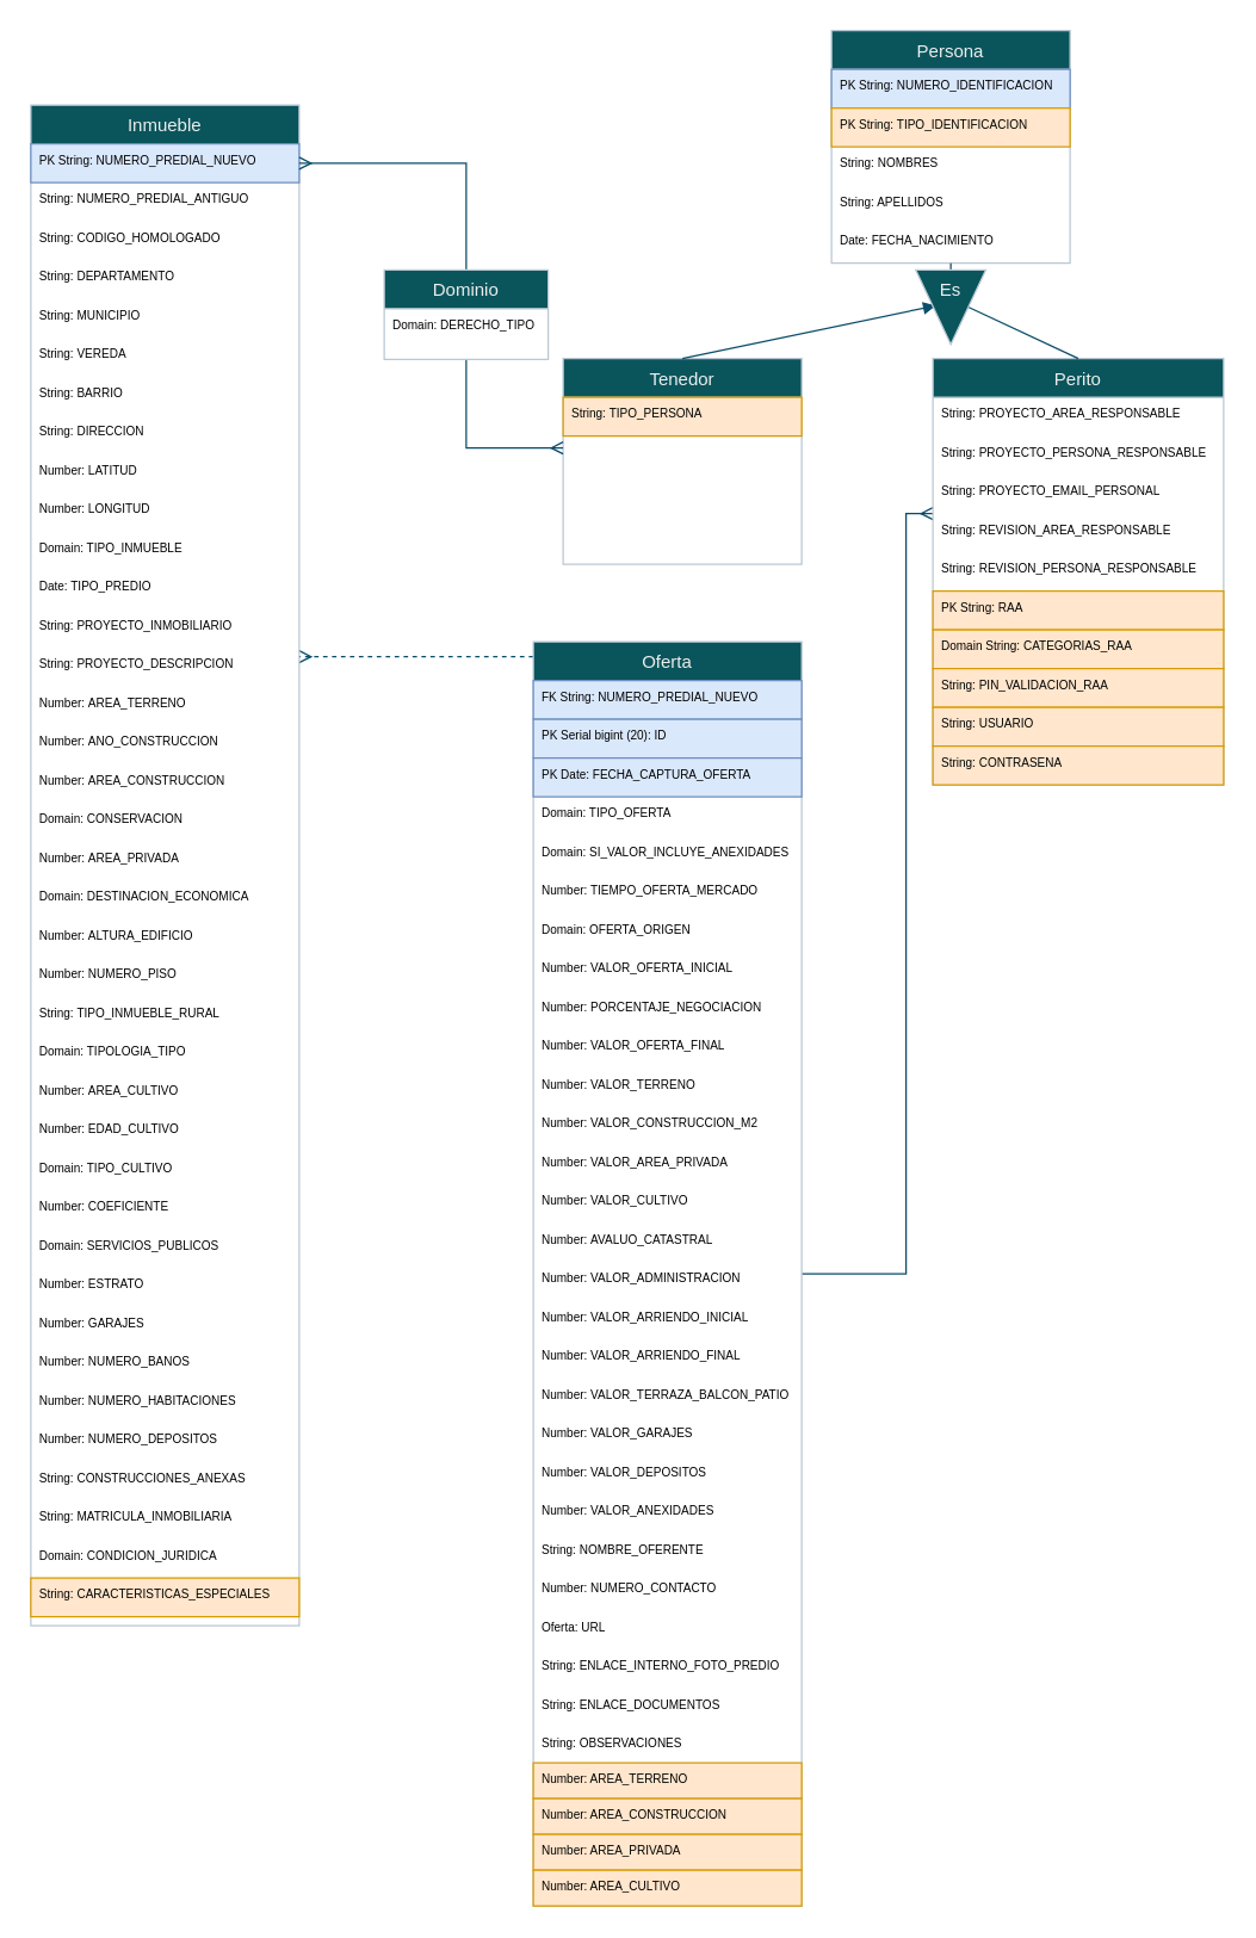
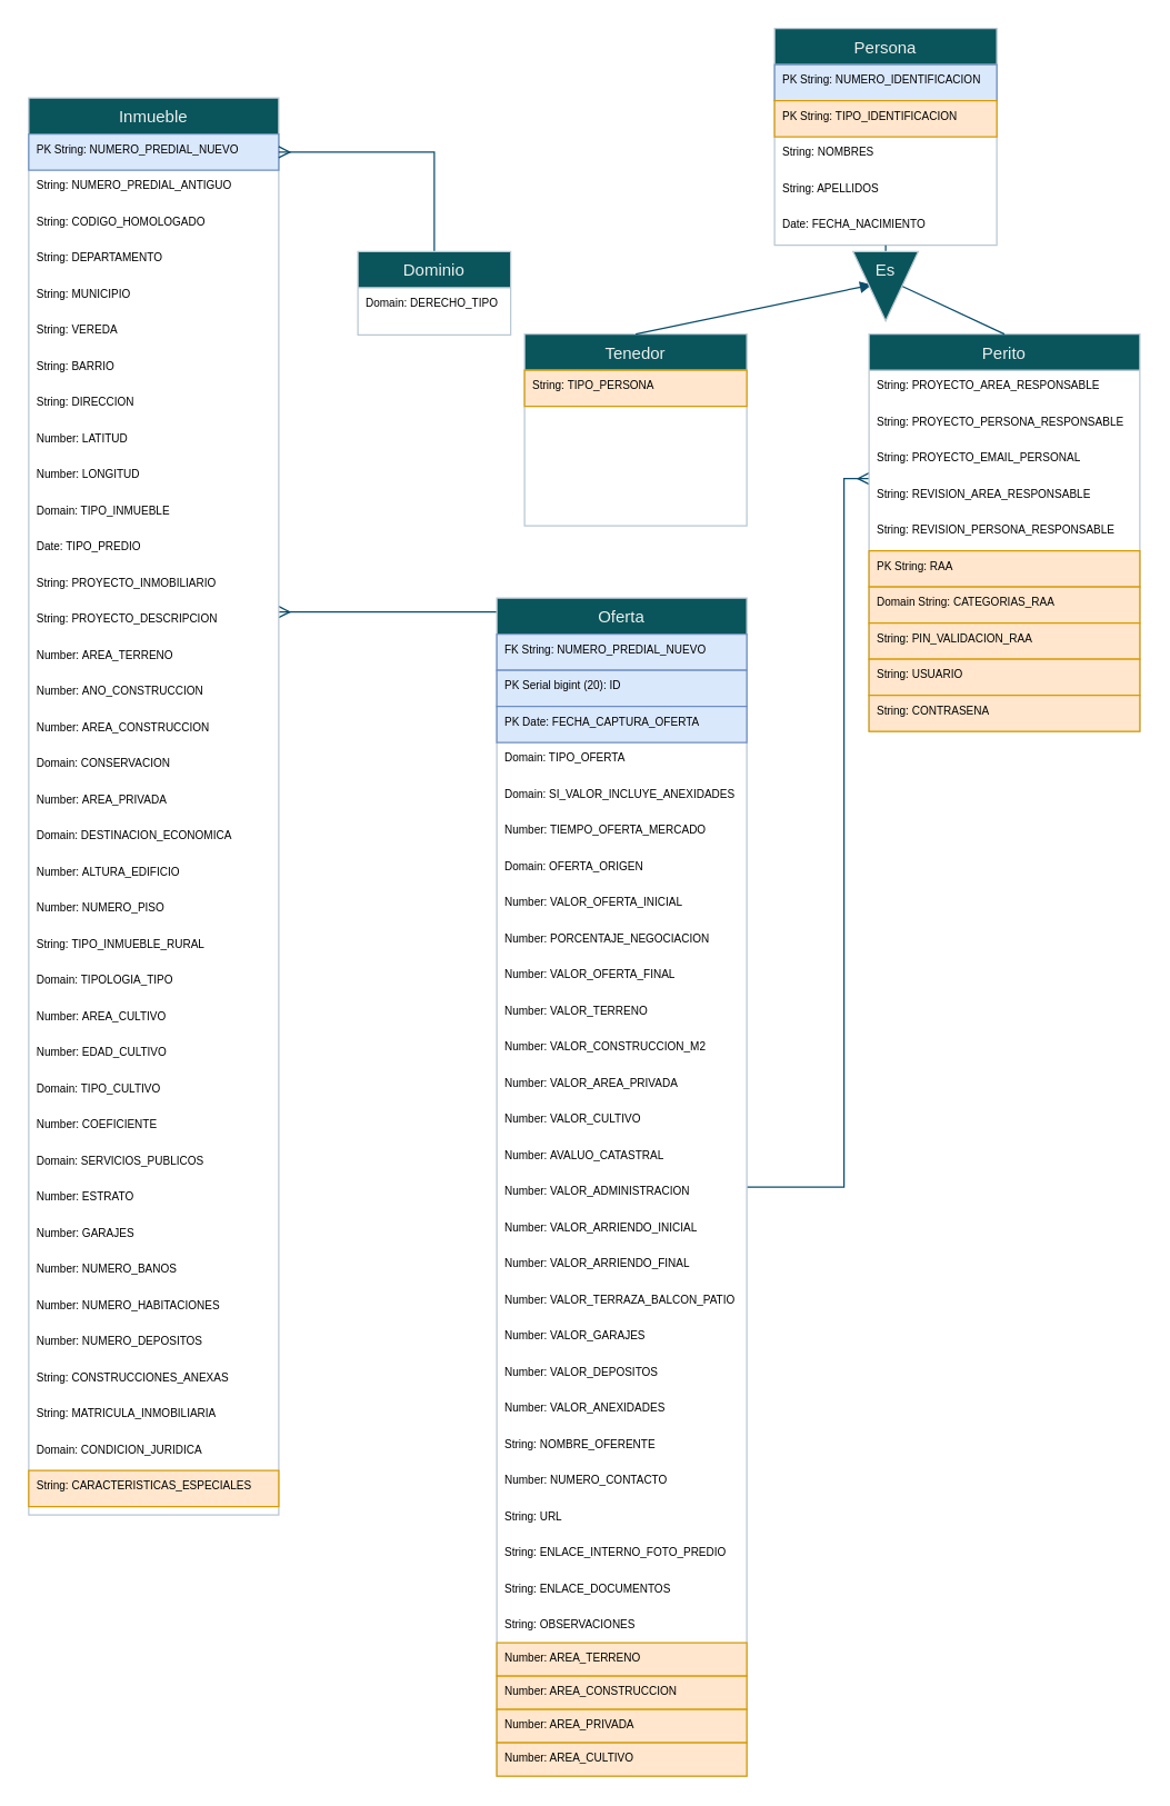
- <mxCell id="63" style="edgeStyle=orthogonalEdgeStyle;rounded=0;orthogonalLoop=1;jettySize=auto;html=1;strokeColor=#0B4D6A;fontColor=default;endArrow=ERmany;endFill=0;exitX=0.5;exitY=1;exitDx=0;exitDy=0;labelBackgroundColor=none;" parent="1" source="100" target="2" edge="1"><mxGeometry relative="1" as="geometry"><mxPoint x="377" y="305" as="targetPoint" /><Array as="points"><mxPoint x="312" y="300" /></Array></mxGeometry></mxCell>
- <mxCell id="22" style="edgeStyle=orthogonalEdgeStyle;rounded=0;orthogonalLoop=1;jettySize=auto;html=1;strokeColor=#0B4D6A;endArrow=ERmany;endFill=0;labelBackgroundColor=none;fontColor=default;dashed=1;" parent="1" source="66" target="23" edge="1"><mxGeometry relative="1" as="geometry"><mxPoint x="237" y="450" as="targetPoint" /><mxPoint x="397" y="440" as="sourcePoint" /><Array as="points"><mxPoint x="317" y="440" /><mxPoint x="317" y="440" /></Array></mxGeometry></mxCell>
+ <mxCell id="22" style="edgeStyle=orthogonalEdgeStyle;rounded=0;orthogonalLoop=1;jettySize=auto;html=1;strokeColor=#0B4D6A;endArrow=ERmany;endFill=0;labelBackgroundColor=none;fontColor=default;" parent="1" source="66" target="23" edge="1"><mxGeometry relative="1" as="geometry"><mxPoint x="237" y="450" as="targetPoint" /><mxPoint x="397" y="440" as="sourcePoint" /><Array as="points"><mxPoint x="317" y="440" /><mxPoint x="317" y="440" /></Array></mxGeometry></mxCell>
- <mxCell id="91" value="Oferta: URL" style="text;align=left;verticalAlign=top;spacingLeft=4;spacingRight=4;overflow=hidden;rotatable=0;points=[[0,0.5],[1,0.5]];portConstraint=eastwest;labelBackgroundColor=none;fontColor=#000000;fontSize=8;" parent="66" vertex="1"><mxGeometry y="650" width="180" height="26" as="geometry" /></mxCell>
+ <mxCell id="91" value="String: URL" style="text;align=left;verticalAlign=top;spacingLeft=4;spacingRight=4;overflow=hidden;rotatable=0;points=[[0,0.5],[1,0.5]];portConstraint=eastwest;labelBackgroundColor=none;fontColor=#000000;fontSize=8;" parent="66" vertex="1"><mxGeometry y="650" width="180" height="26" as="geometry" /></mxCell>
